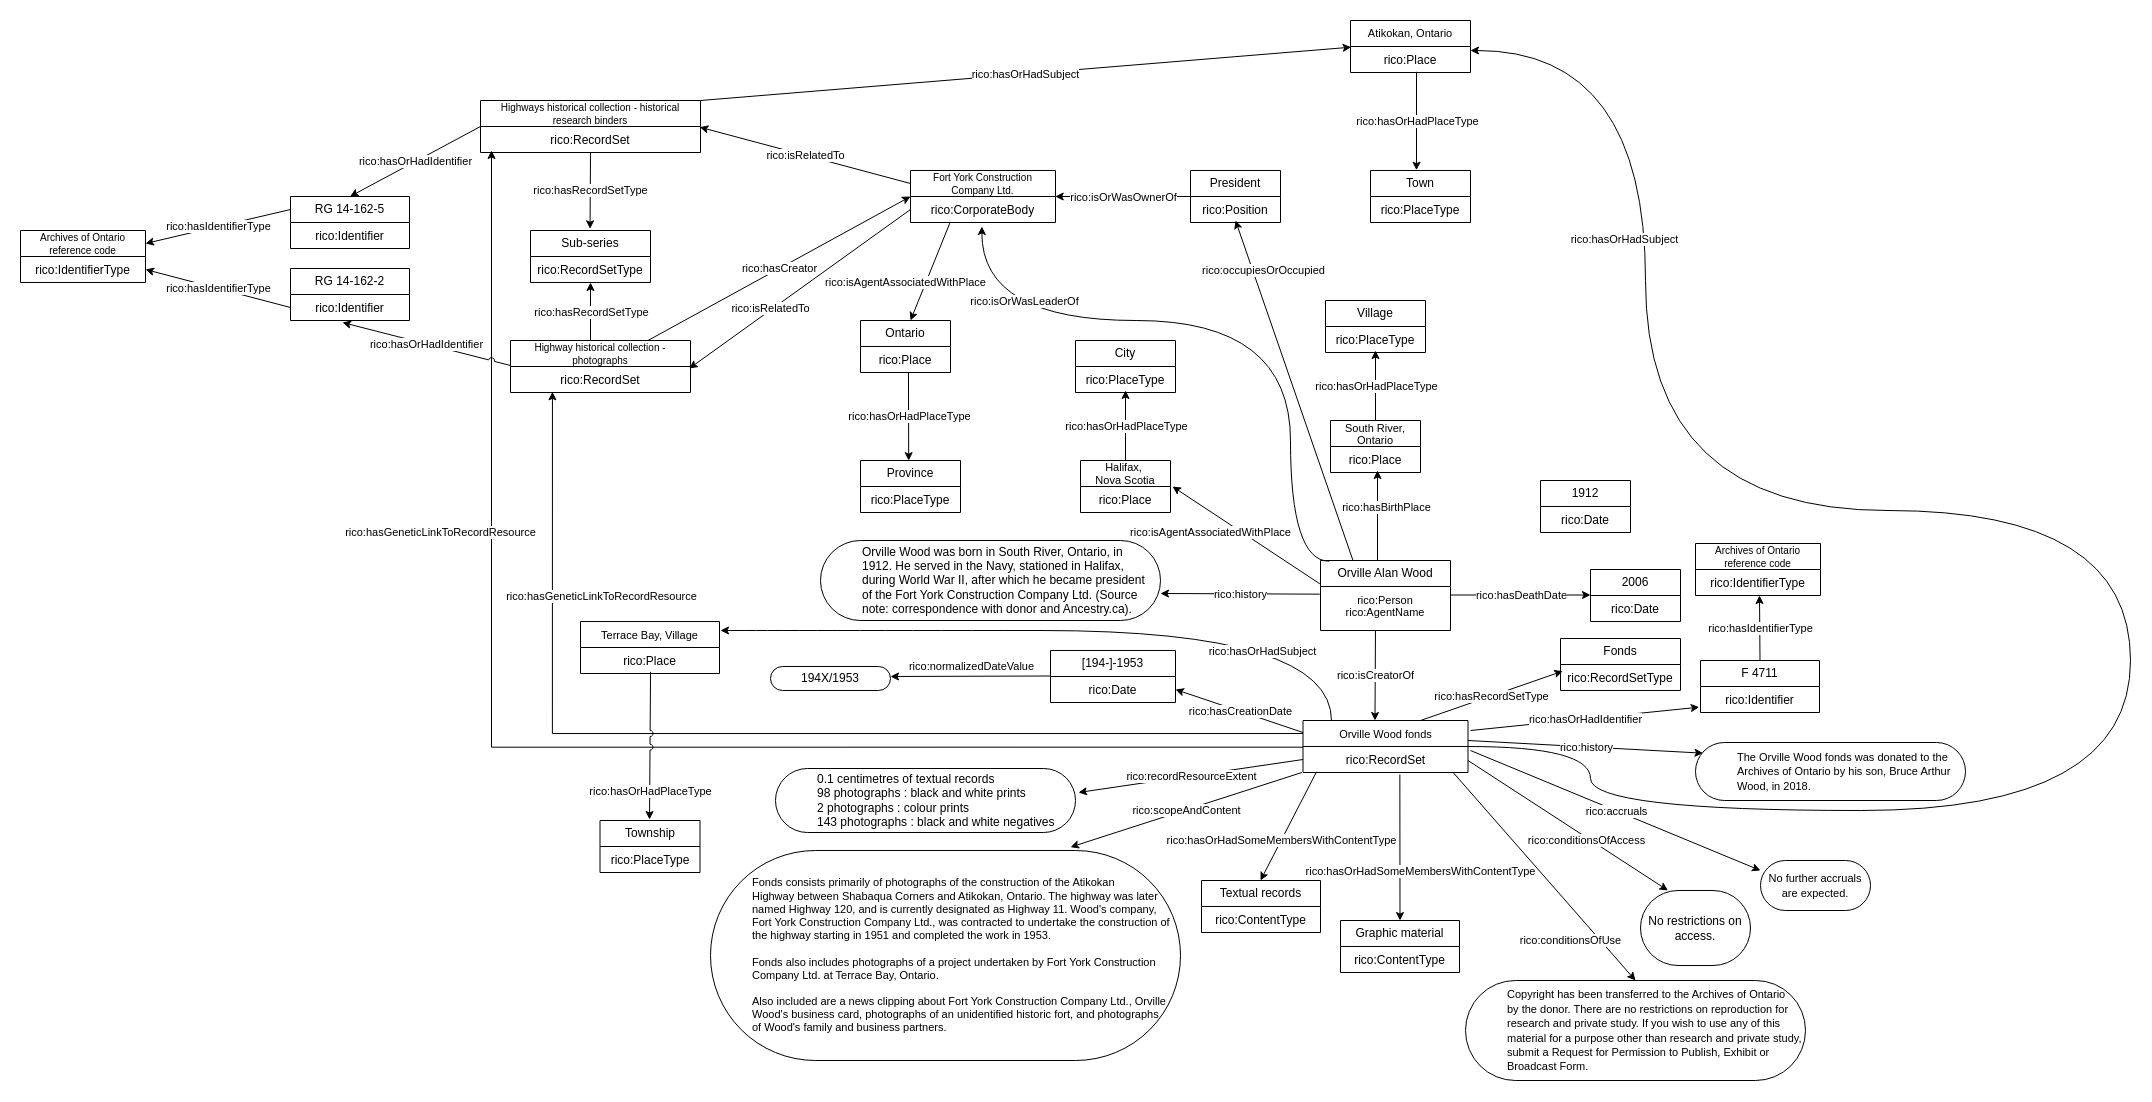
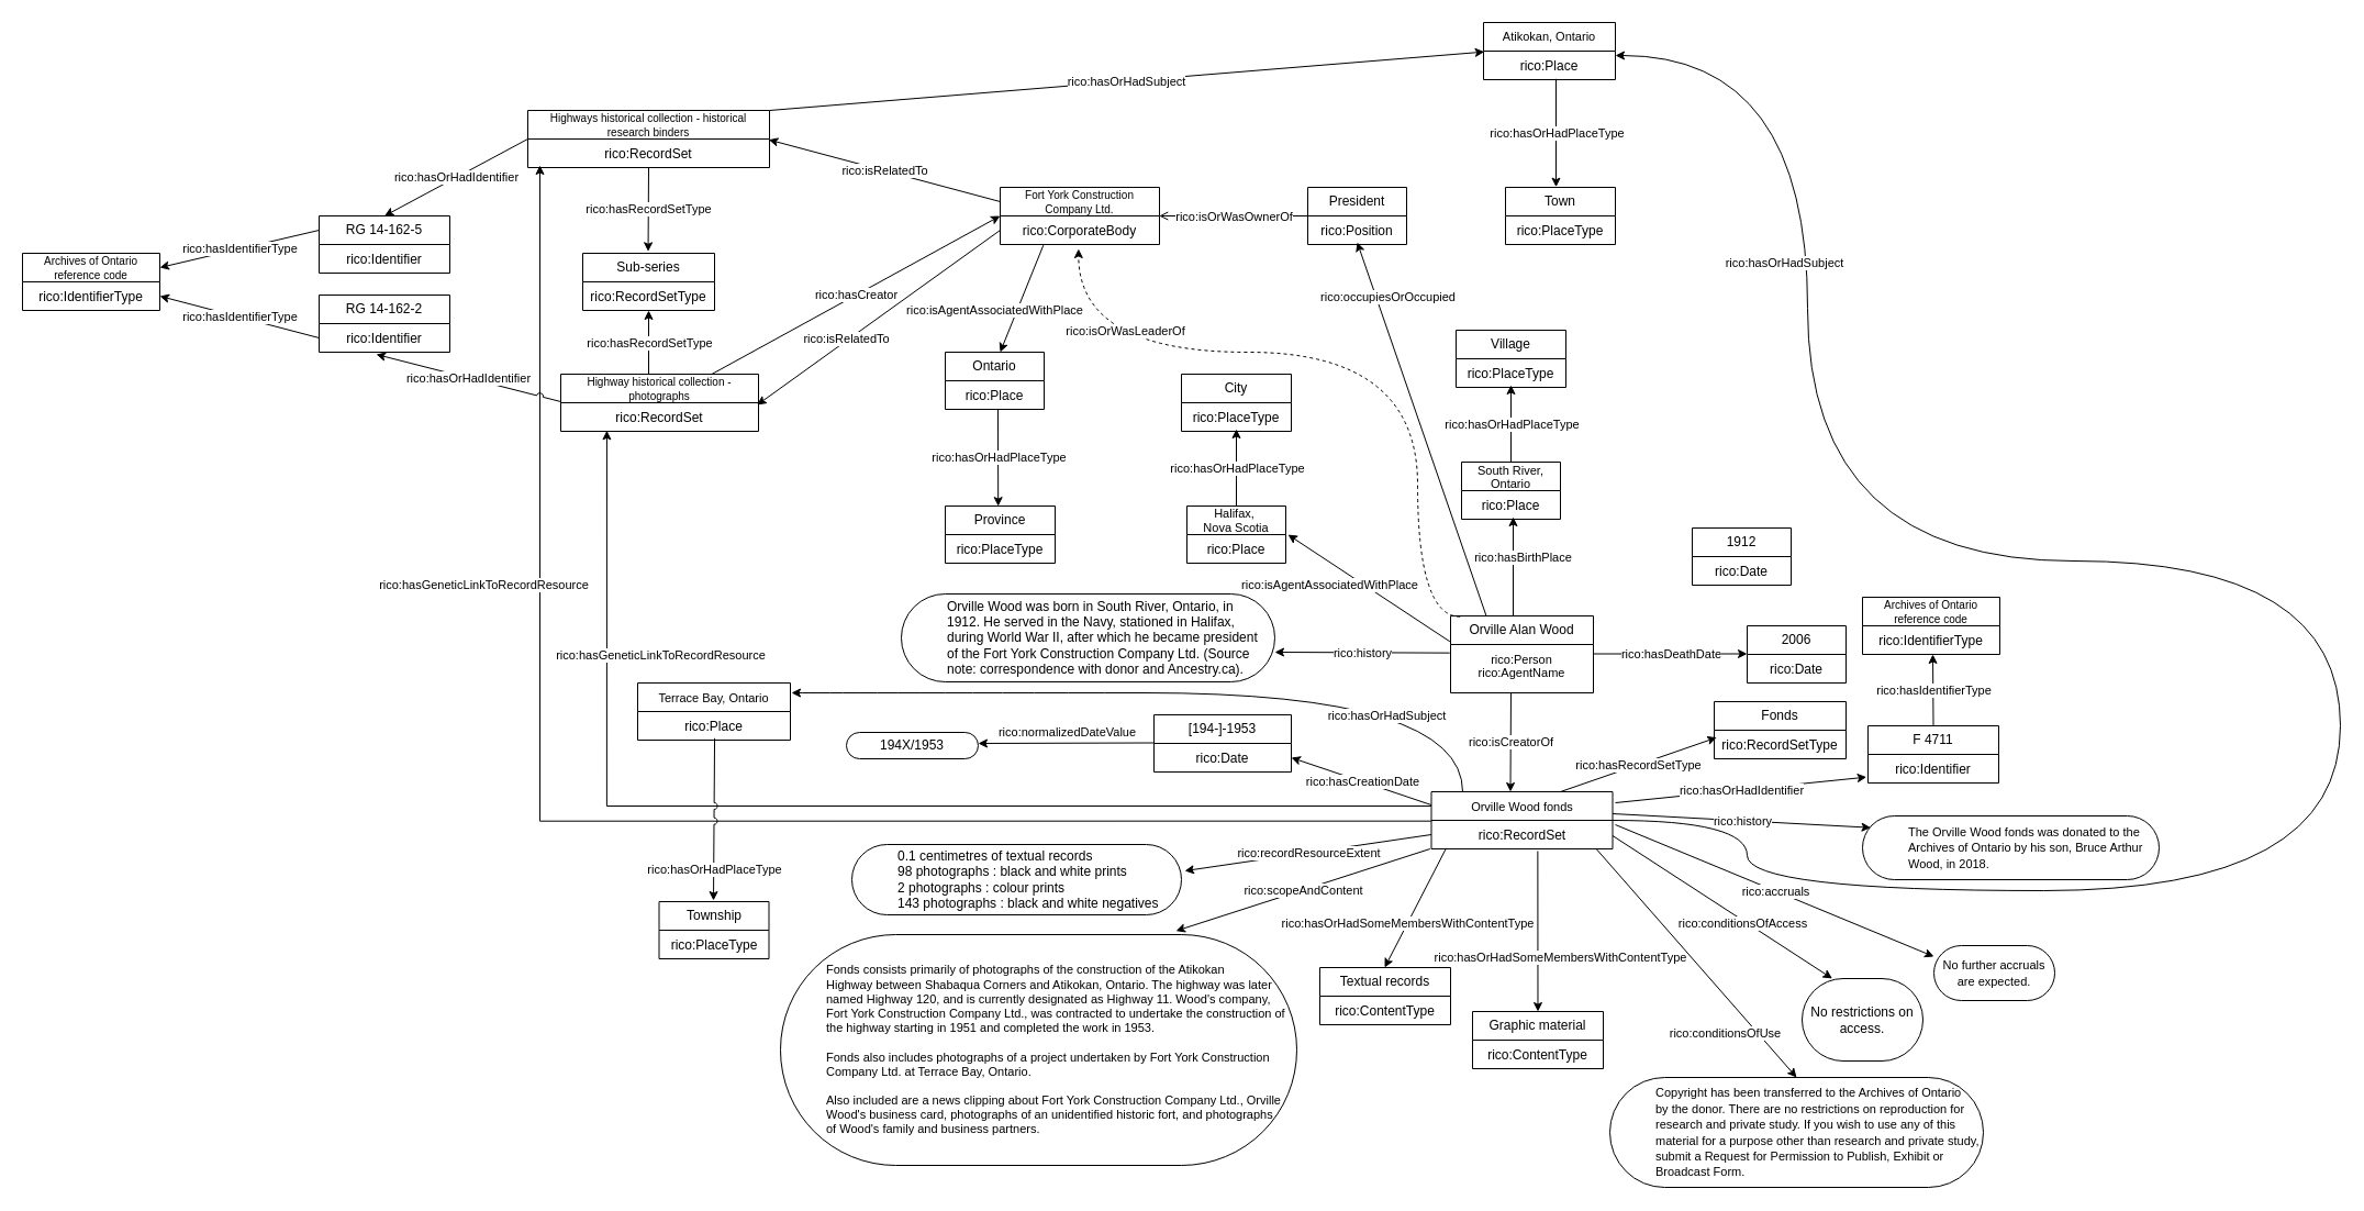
- <mxCell id="37" value="" style="endArrow=classic;html=1;rounded=0;exitX=0;exitY=0.5;exitDx=0;exitDy=0;entryX=0.998;entryY=0;entryDx=0;entryDy=0;entryPerimeter=0;" parent="1" source="33" target="36" edge="1"><mxGeometry relative="1" as="geometry"><mxPoint x="1180" y="195" as="sourcePoint" /><mxPoint x="1060" y="196" as="targetPoint" /></mxGeometry></mxCell>
+ <mxCell id="37" value="" style="endArrow=open;html=1;rounded=0;exitX=0;exitY=0.5;exitDx=0;exitDy=0;entryX=0.998;entryY=0;entryDx=0;entryDy=0;entryPerimeter=0;" parent="1" source="33" target="36" edge="1"><mxGeometry relative="1" as="geometry"><mxPoint x="1180" y="195" as="sourcePoint" /><mxPoint x="1060" y="196" as="targetPoint" /></mxGeometry></mxCell>
- <mxCell id="39" value="" style="endArrow=classic;html=1;rounded=0;exitX=0.067;exitY=0.01;exitDx=0;exitDy=0;exitPerimeter=0;edgeStyle=orthogonalEdgeStyle;curved=1;entryX=0.492;entryY=1.154;entryDx=0;entryDy=0;entryPerimeter=0;" parent="1" source="2" target="36" edge="1"><mxGeometry relative="1" as="geometry"><mxPoint x="1030" y="290" as="sourcePoint" /><mxPoint x="1100" y="220" as="targetPoint" /><Array as="points"><mxPoint x="1290" y="561" /><mxPoint x="1290" y="320" /><mxPoint x="981" y="320" /></Array></mxGeometry></mxCell>
+ <mxCell id="39" value="" style="endArrow=classic;html=1;rounded=0;exitX=0.067;exitY=0.01;exitDx=0;exitDy=0;exitPerimeter=0;edgeStyle=orthogonalEdgeStyle;curved=1;entryX=0.492;entryY=1.154;entryDx=0;entryDy=0;entryPerimeter=0;dashed=1;" parent="1" source="2" target="36" edge="1"><mxGeometry relative="1" as="geometry"><mxPoint x="1030" y="290" as="sourcePoint" /><mxPoint x="1100" y="220" as="targetPoint" /><Array as="points"><mxPoint x="1290" y="561" /><mxPoint x="1290" y="320" /><mxPoint x="981" y="320" /></Array></mxGeometry></mxCell>
- <mxCell id="126" value="&lt;p style=&quot;line-height: 100%;&quot;&gt;&lt;font style=&quot;font-size: 11px;&quot;&gt;Terrace Bay, Village&lt;/font&gt;&lt;/p&gt;" style="swimlane;fontStyle=0;childLayout=stackLayout;horizontal=1;startSize=26;fillColor=none;horizontalStack=0;resizeParent=1;resizeParentMax=0;resizeLast=0;collapsible=1;marginBottom=0;whiteSpace=wrap;html=1;" parent="1" vertex="1"><mxGeometry x="580" y="621" width="139" height="52" as="geometry" /></mxCell>
+ <mxCell id="126" value="&lt;p style=&quot;line-height: 100%;&quot;&gt;&lt;font style=&quot;font-size: 11px;&quot;&gt;Terrace Bay, Ontario&lt;/font&gt;&lt;/p&gt;" style="swimlane;fontStyle=0;childLayout=stackLayout;horizontal=1;startSize=26;fillColor=none;horizontalStack=0;resizeParent=1;resizeParentMax=0;resizeLast=0;collapsible=1;marginBottom=0;whiteSpace=wrap;html=1;" parent="1" vertex="1"><mxGeometry x="580" y="621" width="139" height="52" as="geometry" /></mxCell>
